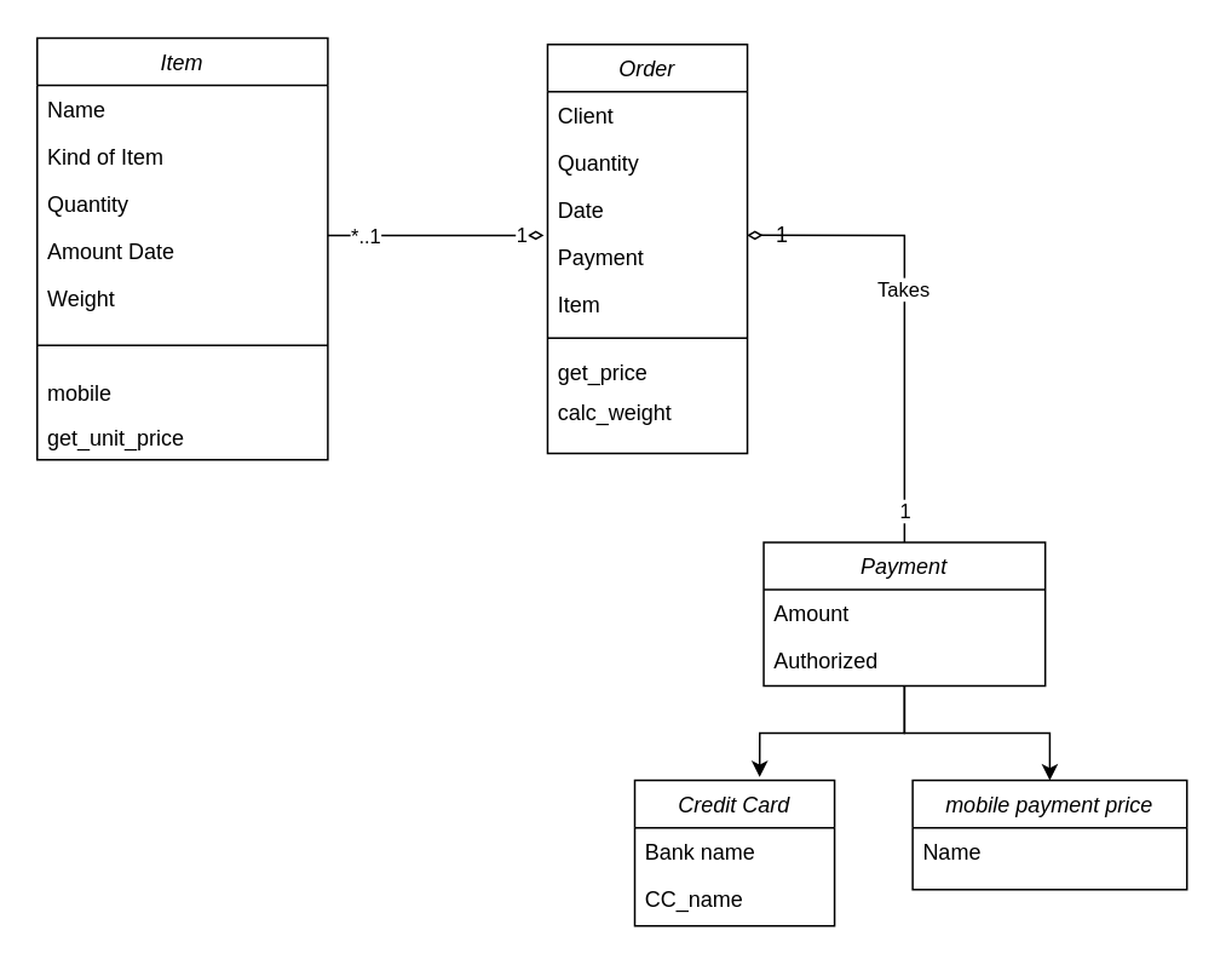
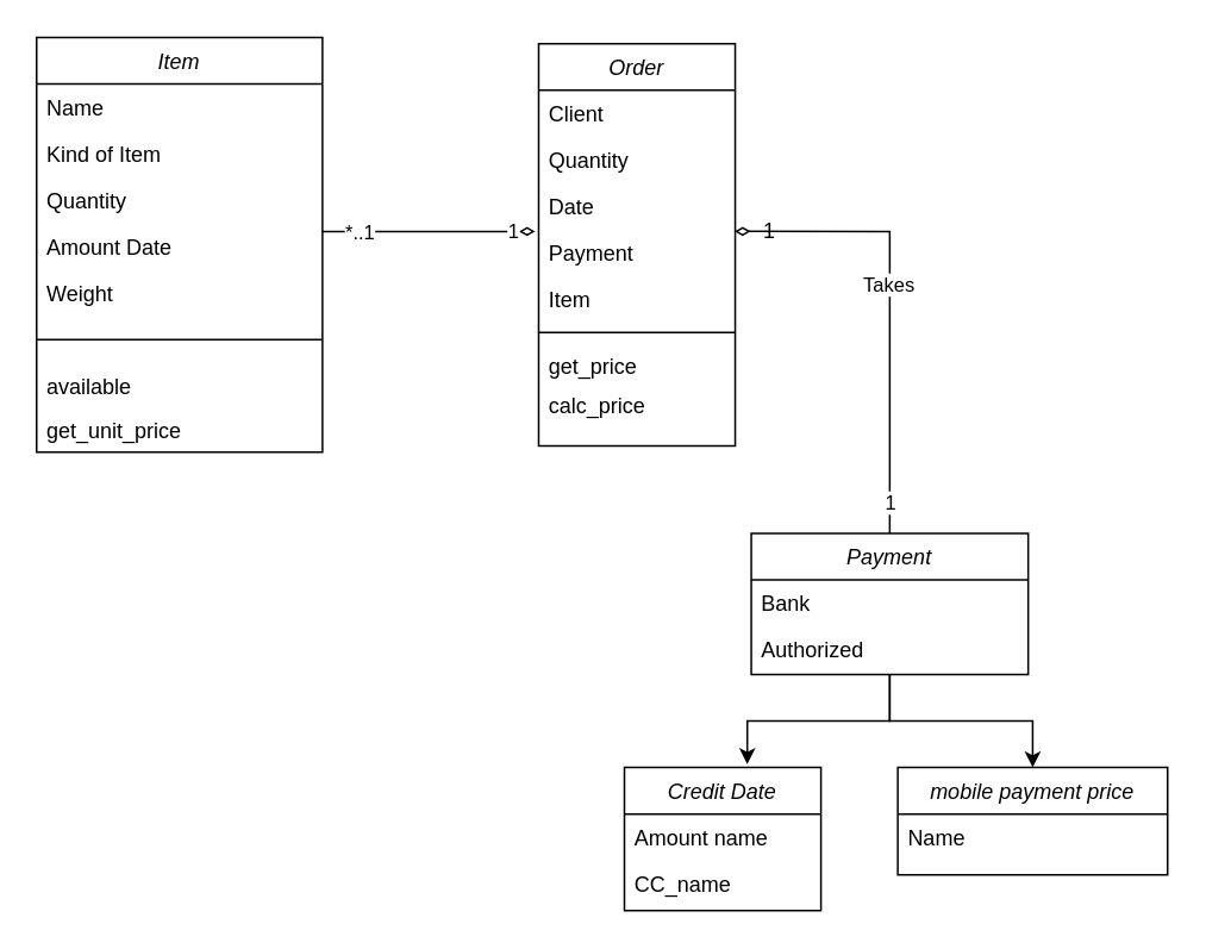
- <mxCell id="9" value="mobile" style="text;align=left;verticalAlign=top;spacingLeft=4;spacingRight=4;overflow=hidden;rotatable=0;points=[[0,0.5],[1,0.5]];portConstraint=eastwest;" parent="2" vertex="1"><mxGeometry y="182" width="160" height="25" as="geometry" /></mxCell>
+ <mxCell id="9" value="available" style="text;align=left;verticalAlign=top;spacingLeft=4;spacingRight=4;overflow=hidden;rotatable=0;points=[[0,0.5],[1,0.5]];portConstraint=eastwest;" parent="2" vertex="1"><mxGeometry y="182" width="160" height="25" as="geometry" /></mxCell>
- <mxCell id="21" value="calc_weight" style="text;align=left;verticalAlign=top;spacingLeft=4;spacingRight=4;overflow=hidden;rotatable=0;points=[[0,0.5],[1,0.5]];portConstraint=eastwest;" parent="13" vertex="1"><mxGeometry y="189" width="110" height="25" as="geometry" /></mxCell>
+ <mxCell id="21" value="calc_price" style="text;align=left;verticalAlign=top;spacingLeft=4;spacingRight=4;overflow=hidden;rotatable=0;points=[[0,0.5],[1,0.5]];portConstraint=eastwest;" parent="13" vertex="1"><mxGeometry y="189" width="110" height="25" as="geometry" /></mxCell>
- <mxCell id="30" value="Amount" style="text;align=left;verticalAlign=top;spacingLeft=4;spacingRight=4;overflow=hidden;rotatable=0;points=[[0,0.5],[1,0.5]];portConstraint=eastwest;rounded=0;shadow=0;html=0;" parent="29" vertex="1"><mxGeometry y="26" width="155" height="26" as="geometry" /></mxCell>
+ <mxCell id="30" value="Bank" style="text;align=left;verticalAlign=top;spacingLeft=4;spacingRight=4;overflow=hidden;rotatable=0;points=[[0,0.5],[1,0.5]];portConstraint=eastwest;rounded=0;shadow=0;html=0;" parent="29" vertex="1"><mxGeometry y="26" width="155" height="26" as="geometry" /></mxCell>
- <mxCell id="22" value="Credit Card" style="swimlane;fontStyle=2;align=center;verticalAlign=top;childLayout=stackLayout;horizontal=1;startSize=26;horizontalStack=0;resizeParent=1;resizeLast=0;collapsible=1;marginBottom=0;rounded=0;shadow=0;strokeWidth=1;" parent="1" vertex="1"><mxGeometry x="349" y="429" width="110" height="80" as="geometry"><mxRectangle x="230" y="140" width="160" height="26" as="alternateBounds" /></mxGeometry></mxCell>
+ <mxCell id="22" value="Credit Date" style="swimlane;fontStyle=2;align=center;verticalAlign=top;childLayout=stackLayout;horizontal=1;startSize=26;horizontalStack=0;resizeParent=1;resizeLast=0;collapsible=1;marginBottom=0;rounded=0;shadow=0;strokeWidth=1;" parent="1" vertex="1"><mxGeometry x="349" y="429" width="110" height="80" as="geometry"><mxRectangle x="230" y="140" width="160" height="26" as="alternateBounds" /></mxGeometry></mxCell>
- <mxCell id="23" value="Bank name" style="text;align=left;verticalAlign=top;spacingLeft=4;spacingRight=4;overflow=hidden;rotatable=0;points=[[0,0.5],[1,0.5]];portConstraint=eastwest;rounded=0;shadow=0;html=0;" parent="22" vertex="1"><mxGeometry y="26" width="110" height="26" as="geometry" /></mxCell>
+ <mxCell id="23" value="Amount name" style="text;align=left;verticalAlign=top;spacingLeft=4;spacingRight=4;overflow=hidden;rotatable=0;points=[[0,0.5],[1,0.5]];portConstraint=eastwest;rounded=0;shadow=0;html=0;" parent="22" vertex="1"><mxGeometry y="26" width="110" height="26" as="geometry" /></mxCell>
